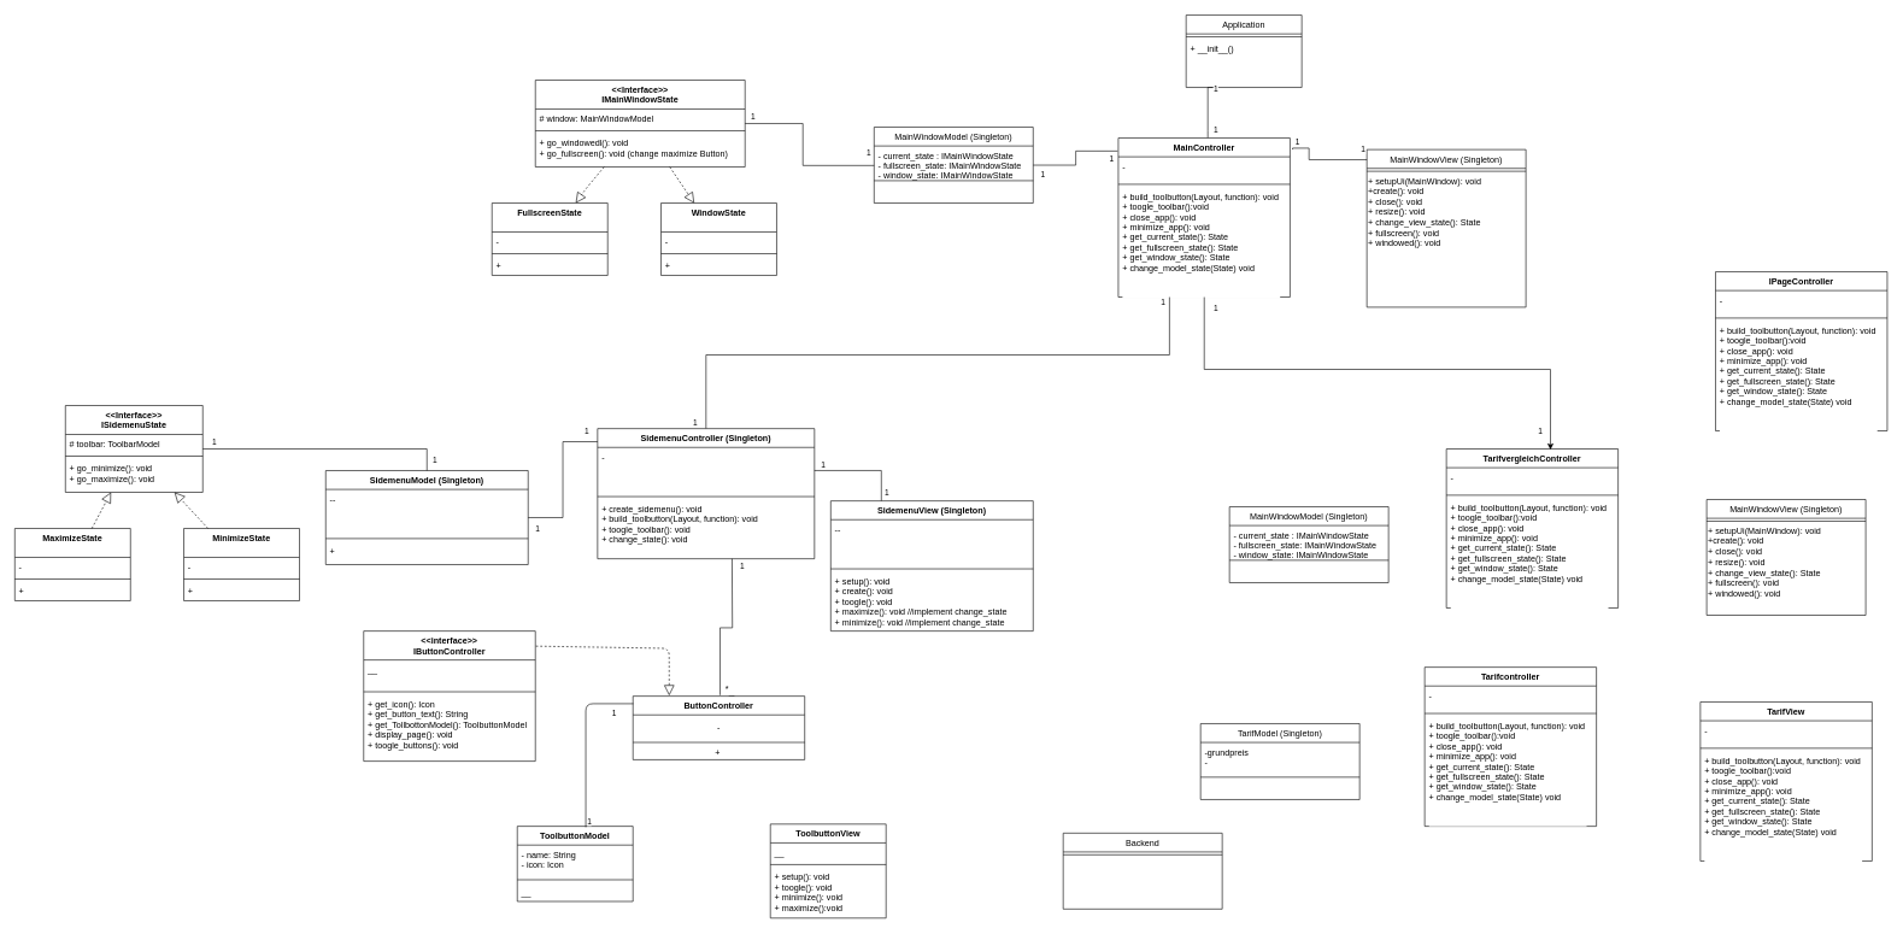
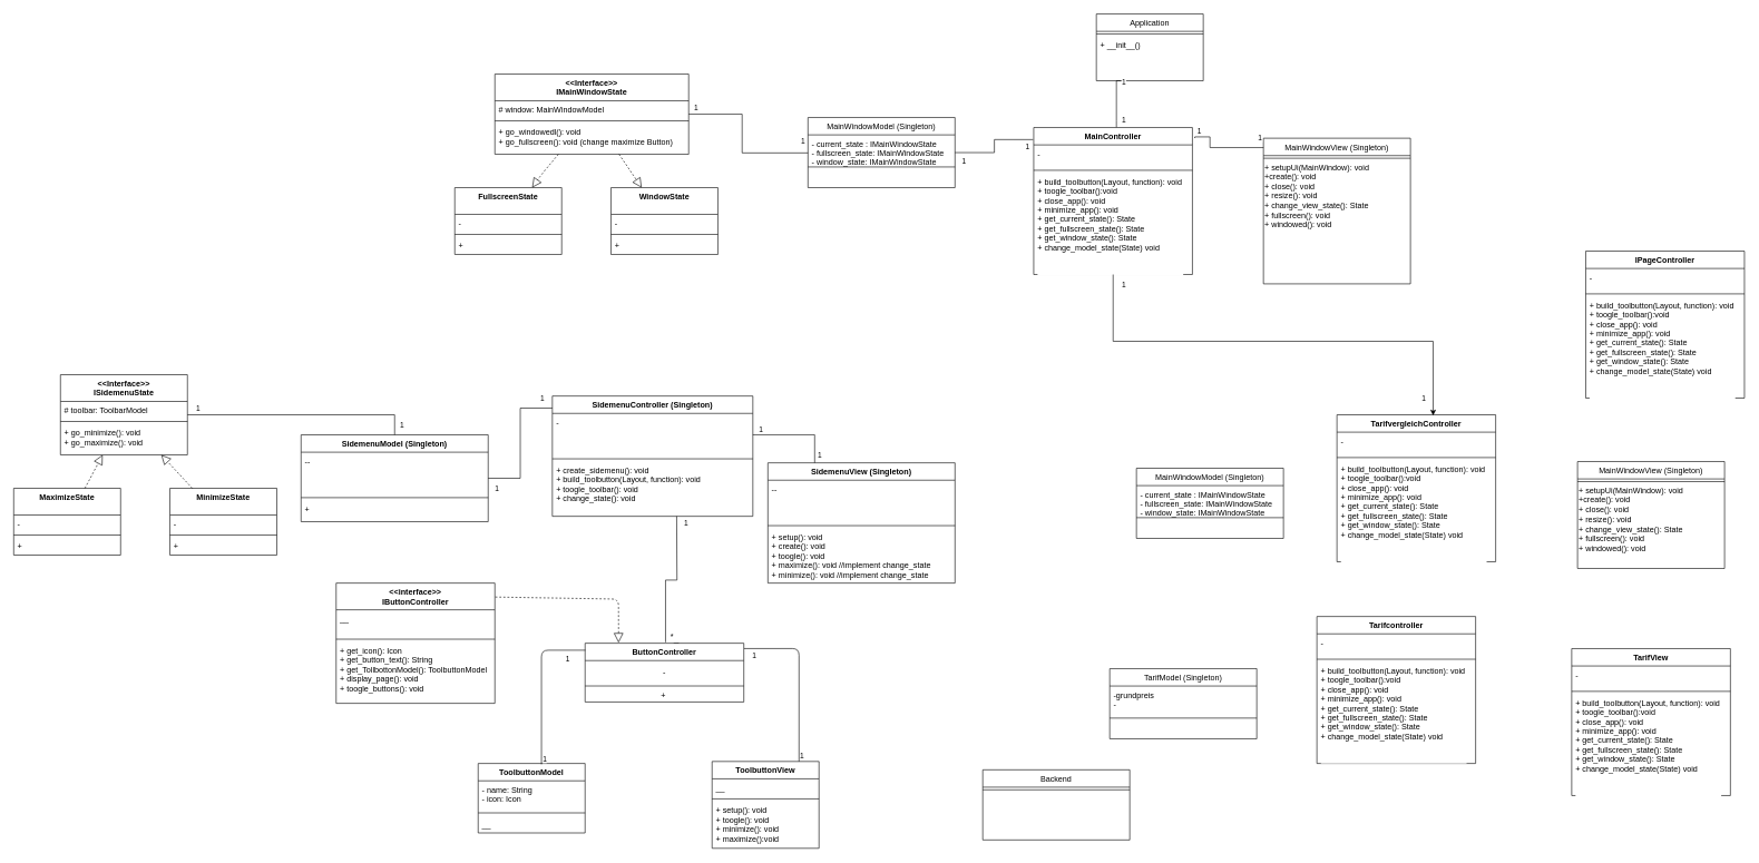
- <mxCell id="26" style="edgeStyle=orthogonalEdgeStyle;rounded=0;orthogonalLoop=1;jettySize=auto;html=1;endArrow=none;endFill=0;exitX=0.5;exitY=0;exitDx=0;exitDy=0;" parent="1" source="29" target="22" edge="1"><mxGeometry relative="1" as="geometry"><mxPoint x="1050" y="408" as="sourcePoint" /><mxPoint x="1600" y="371" as="targetPoint" /><Array as="points"><mxPoint x="976" y="490" /><mxPoint x="1617" y="490" /></Array></mxGeometry></mxCell>
- <mxCell id="27" value="1" style="edgeLabel;html=1;align=center;verticalAlign=middle;resizable=0;points=[];" parent="26" vertex="1" connectable="0"><mxGeometry x="0.931" y="4" relative="1" as="geometry"><mxPoint x="-6" y="-20.32" as="offset" /></mxGeometry></mxCell>
- <mxCell id="28" value="1" style="edgeLabel;html=1;align=center;verticalAlign=middle;resizable=0;points=[];" parent="26" vertex="1" connectable="0"><mxGeometry x="-0.925" y="3" relative="1" as="geometry"><mxPoint x="-13" y="22.56" as="offset" /></mxGeometry></mxCell>
+ <mxCell id="43" value="" style="endArrow=none;endFill=0;html=1;edgeStyle=orthogonalEdgeStyle;align=left;verticalAlign=top;exitX=0.813;exitY=0;exitDx=0;exitDy=0;entryX=1.002;entryY=0.091;entryDx=0;entryDy=0;entryPerimeter=0;exitPerimeter=0;" parent="1" source="8" target="36" edge="1"><mxGeometry x="-1" relative="1" as="geometry"><mxPoint x="819.72" y="1198.952" as="sourcePoint" /><mxPoint x="885.475" y="927.34" as="targetPoint" /></mxGeometry></mxCell>
+ <mxCell id="44" value="1" style="edgeLabel;resizable=0;html=1;align=left;verticalAlign=bottom;" parent="43" connectable="0" vertex="1"><mxGeometry x="-1" relative="1" as="geometry" /></mxCell>
+ <mxCell id="45" value="1" style="edgeLabel;html=1;align=center;verticalAlign=middle;resizable=0;points=[];" parent="43" vertex="1" connectable="0"><mxGeometry x="0.404" y="-1" relative="1" as="geometry"><mxPoint x="-60.5" y="12" as="offset" /></mxGeometry></mxCell>
